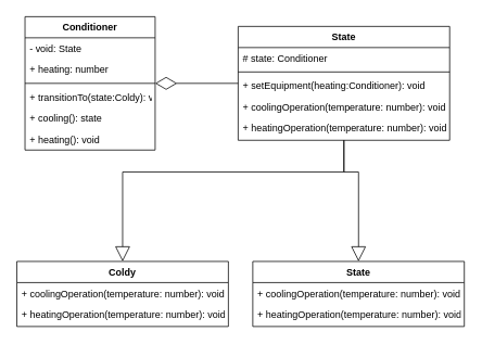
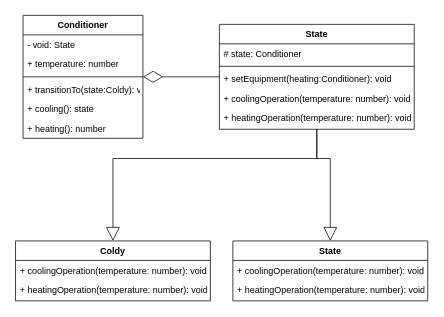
- <mxCell id="4" value="+ heating: number" style="text;strokeColor=none;fillColor=none;align=left;verticalAlign=top;spacingLeft=4;spacingRight=4;overflow=hidden;rotatable=0;points=[[0,0.5],[1,0.5]];portConstraint=eastwest;" vertex="1" parent="2"><mxGeometry y="52" width="160" height="26" as="geometry" /></mxCell>
+ <mxCell id="4" value="+ temperature: number" style="text;strokeColor=none;fillColor=none;align=left;verticalAlign=top;spacingLeft=4;spacingRight=4;overflow=hidden;rotatable=0;points=[[0,0.5],[1,0.5]];portConstraint=eastwest;" vertex="1" parent="2"><mxGeometry y="52" width="160" height="26" as="geometry" /></mxCell>
- <mxCell id="8" value="+ heating(): void" style="text;strokeColor=none;fillColor=none;align=left;verticalAlign=top;spacingLeft=4;spacingRight=4;overflow=hidden;rotatable=0;points=[[0,0.5],[1,0.5]];portConstraint=eastwest;" vertex="1" parent="2"><mxGeometry y="138" width="160" height="26" as="geometry" /></mxCell>
+ <mxCell id="8" value="+ heating(): number" style="text;strokeColor=none;fillColor=none;align=left;verticalAlign=top;spacingLeft=4;spacingRight=4;overflow=hidden;rotatable=0;points=[[0,0.5],[1,0.5]];portConstraint=eastwest;" vertex="1" parent="2"><mxGeometry y="138" width="160" height="26" as="geometry" /></mxCell>
